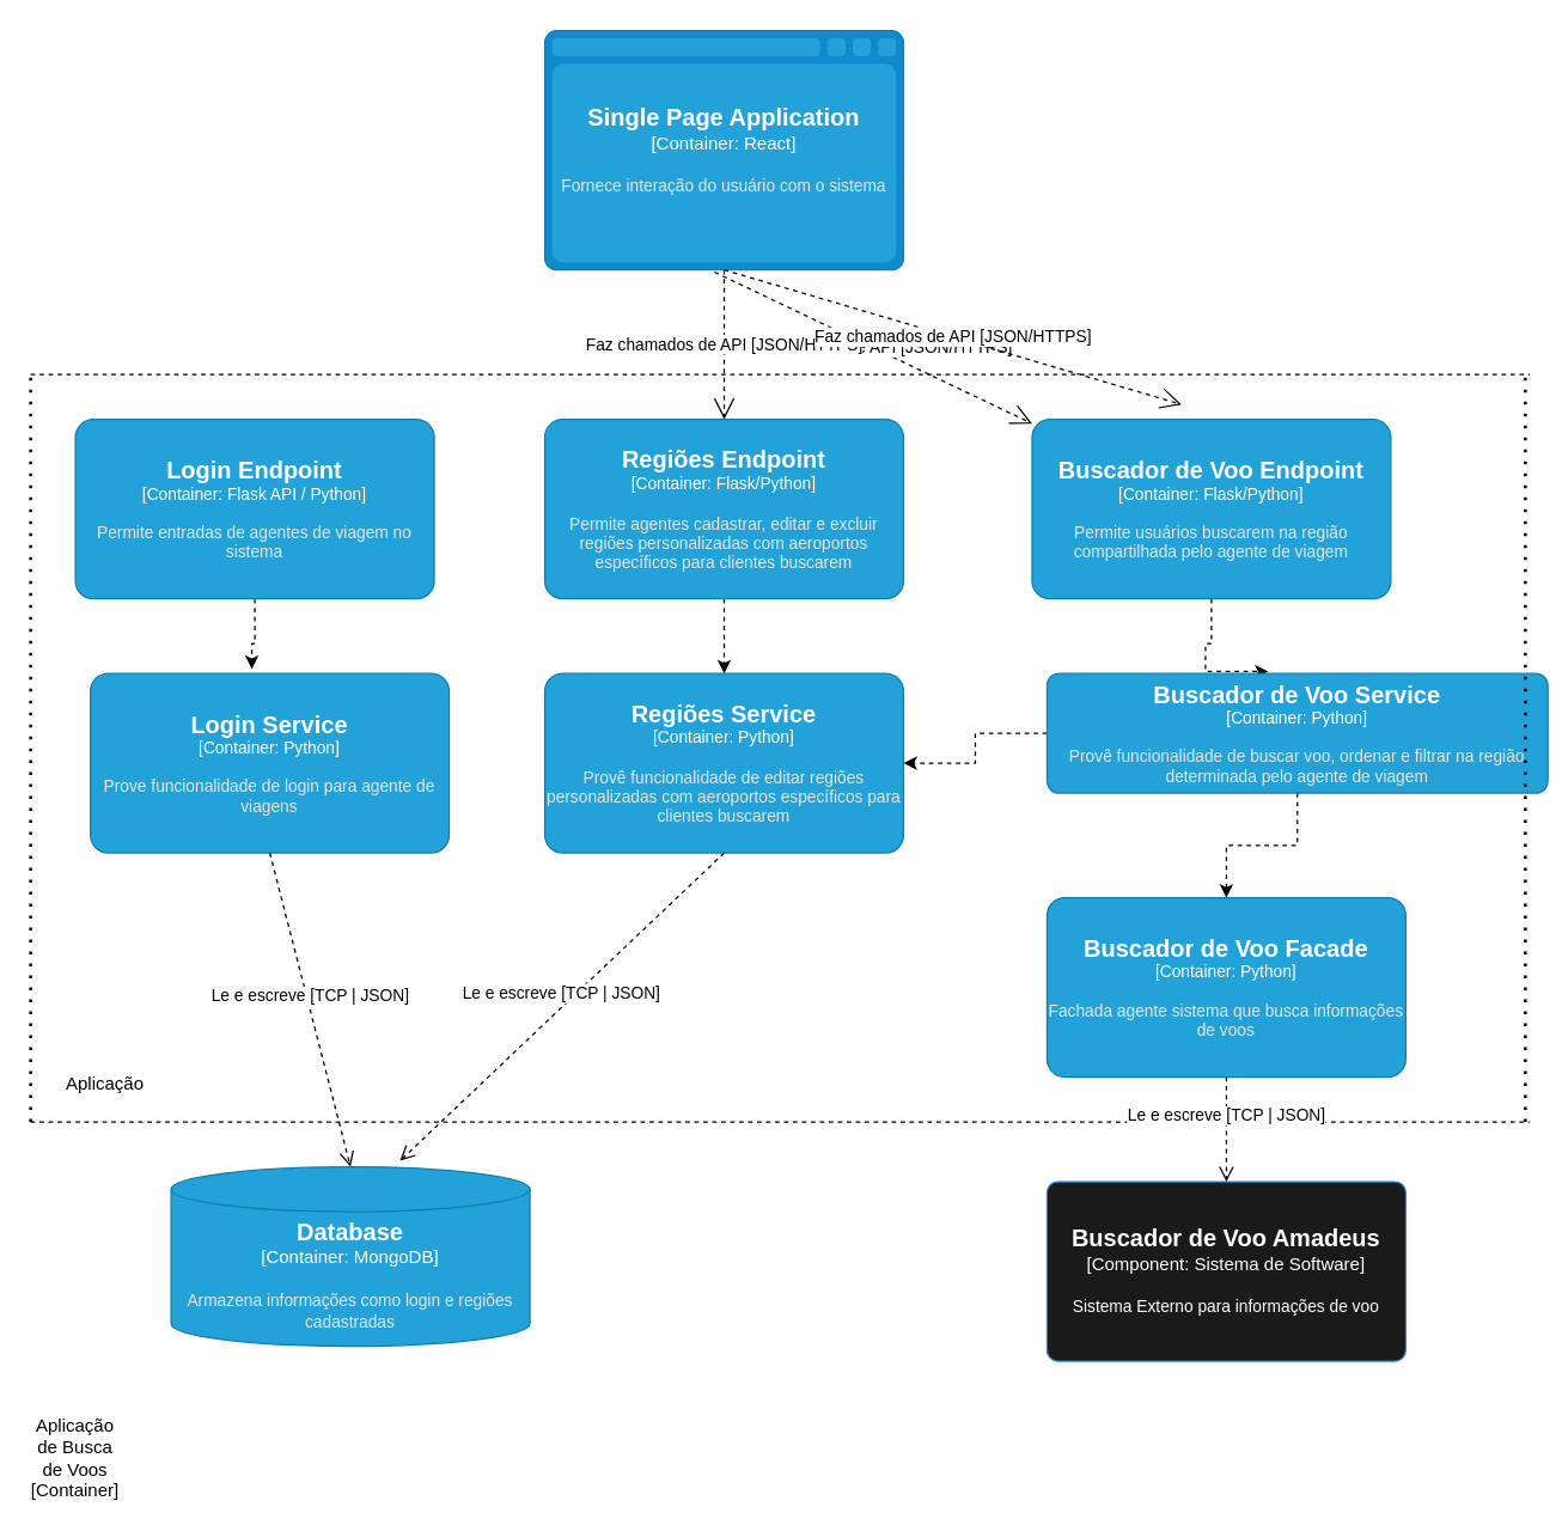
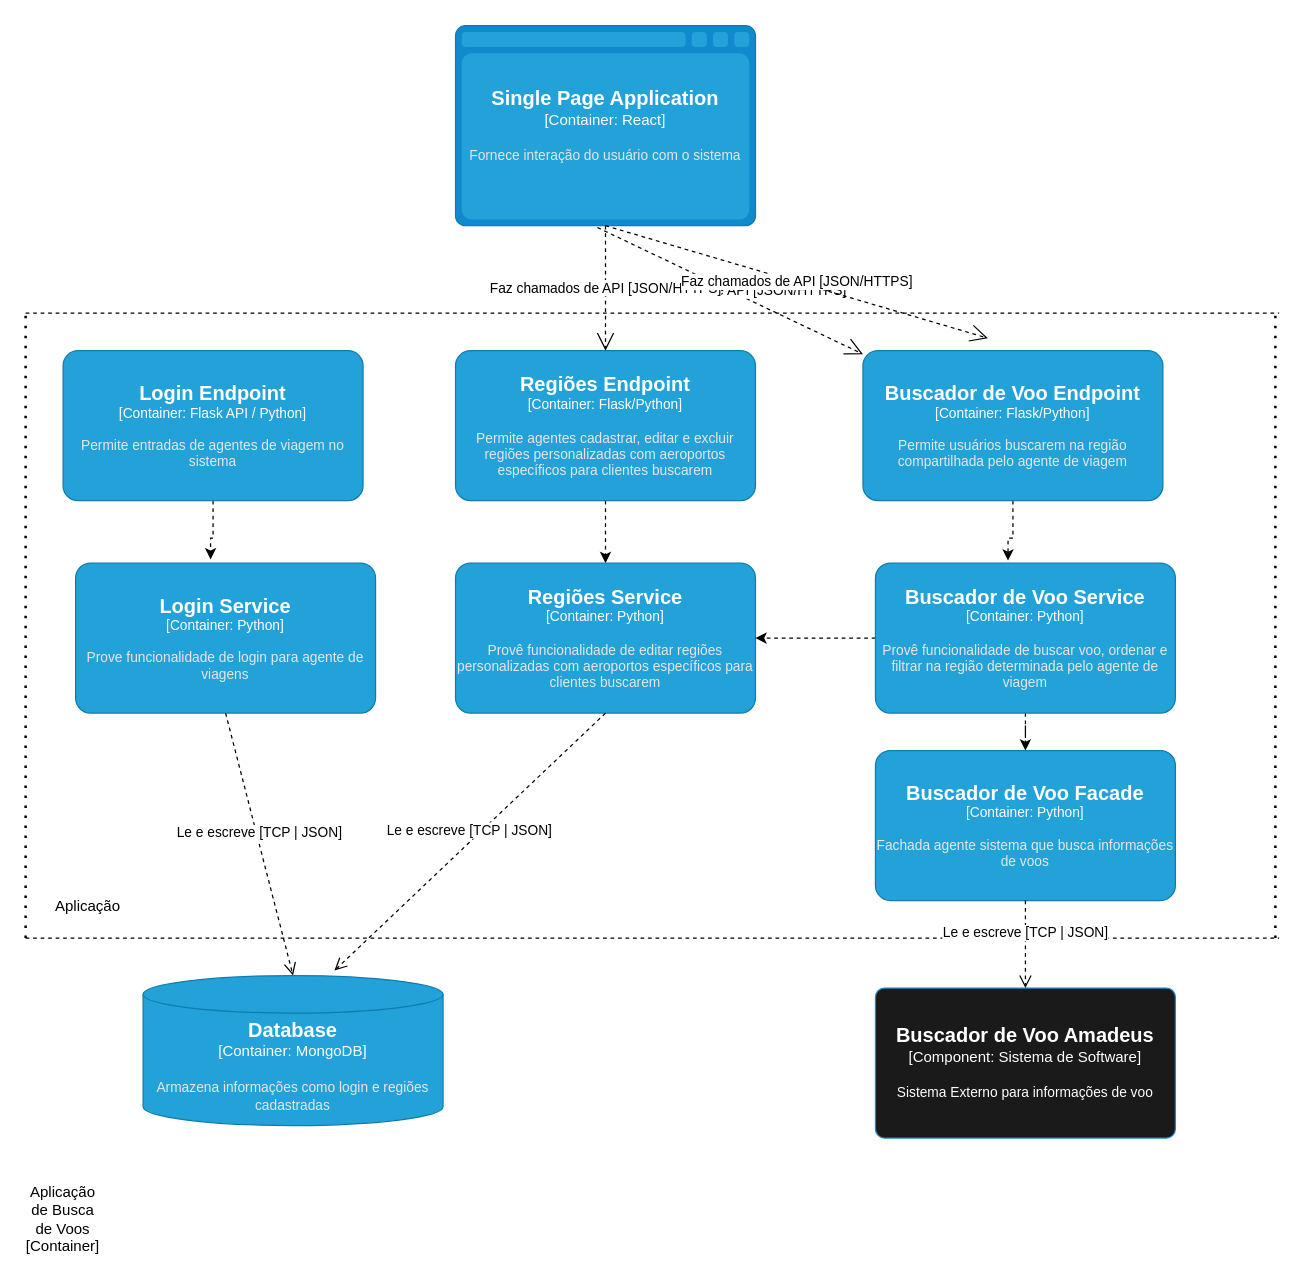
- <mxCell id="14" value="&lt;font style=&quot;font-size: 16px&quot;&gt;&lt;b&gt;Buscador de Voo Service&lt;/b&gt;&lt;/font&gt;&lt;div&gt;[Container: Python]&lt;/div&gt;&lt;br&gt;&lt;div&gt;&lt;font style=&quot;font-size: 11px&quot;&gt;&lt;font color=&quot;#E6E6E6&quot;&gt;Provê funcionalidade de buscar voo, ordenar e filtrar na região determinada pelo agente de viagem&lt;/font&gt;&lt;/div&gt;" style="rounded=1;whiteSpace=wrap;html=1;fontSize=11;labelBackgroundColor=none;fillColor=#23A2D9;fontColor=#ffffff;align=center;arcSize=10;strokeColor=#0E7DAD;metaEdit=1;resizable=0;points=[[0.25,0,0],[0.5,0,0],[0.75,0,0],[1,0.25,0],[1,0.5,0],[1,0.75,0],[0.75,1,0],[0.5,1,0],[0.25,1,0],[0,0.75,0],[0,0.5,0],[0,0.25,0]];" vertex="1" parent="1"><mxGeometry x="700" y="450" width="335" height="80" as="geometry" /></mxCell>
+ <mxCell id="14" value="&lt;font style=&quot;font-size: 16px&quot;&gt;&lt;b&gt;Buscador de Voo Service&lt;/b&gt;&lt;/font&gt;&lt;div&gt;[Container: Python]&lt;/div&gt;&lt;br&gt;&lt;div&gt;&lt;font style=&quot;font-size: 11px&quot;&gt;&lt;font color=&quot;#E6E6E6&quot;&gt;Provê funcionalidade de buscar voo, ordenar e filtrar na região determinada pelo agente de viagem&lt;/font&gt;&lt;/div&gt;" style="rounded=1;whiteSpace=wrap;html=1;fontSize=11;labelBackgroundColor=none;fillColor=#23A2D9;fontColor=#ffffff;align=center;arcSize=10;strokeColor=#0E7DAD;metaEdit=1;resizable=0;points=[[0.25,0,0],[0.5,0,0],[0.75,0,0],[1,0.25,0],[1,0.5,0],[1,0.75,0],[0.75,1,0],[0.5,1,0],[0.25,1,0],[0,0.75,0],[0,0.5,0],[0,0.25,0]];" vertex="1" parent="1"><mxGeometry x="700" y="450" width="240" height="120" as="geometry" /></mxCell>
